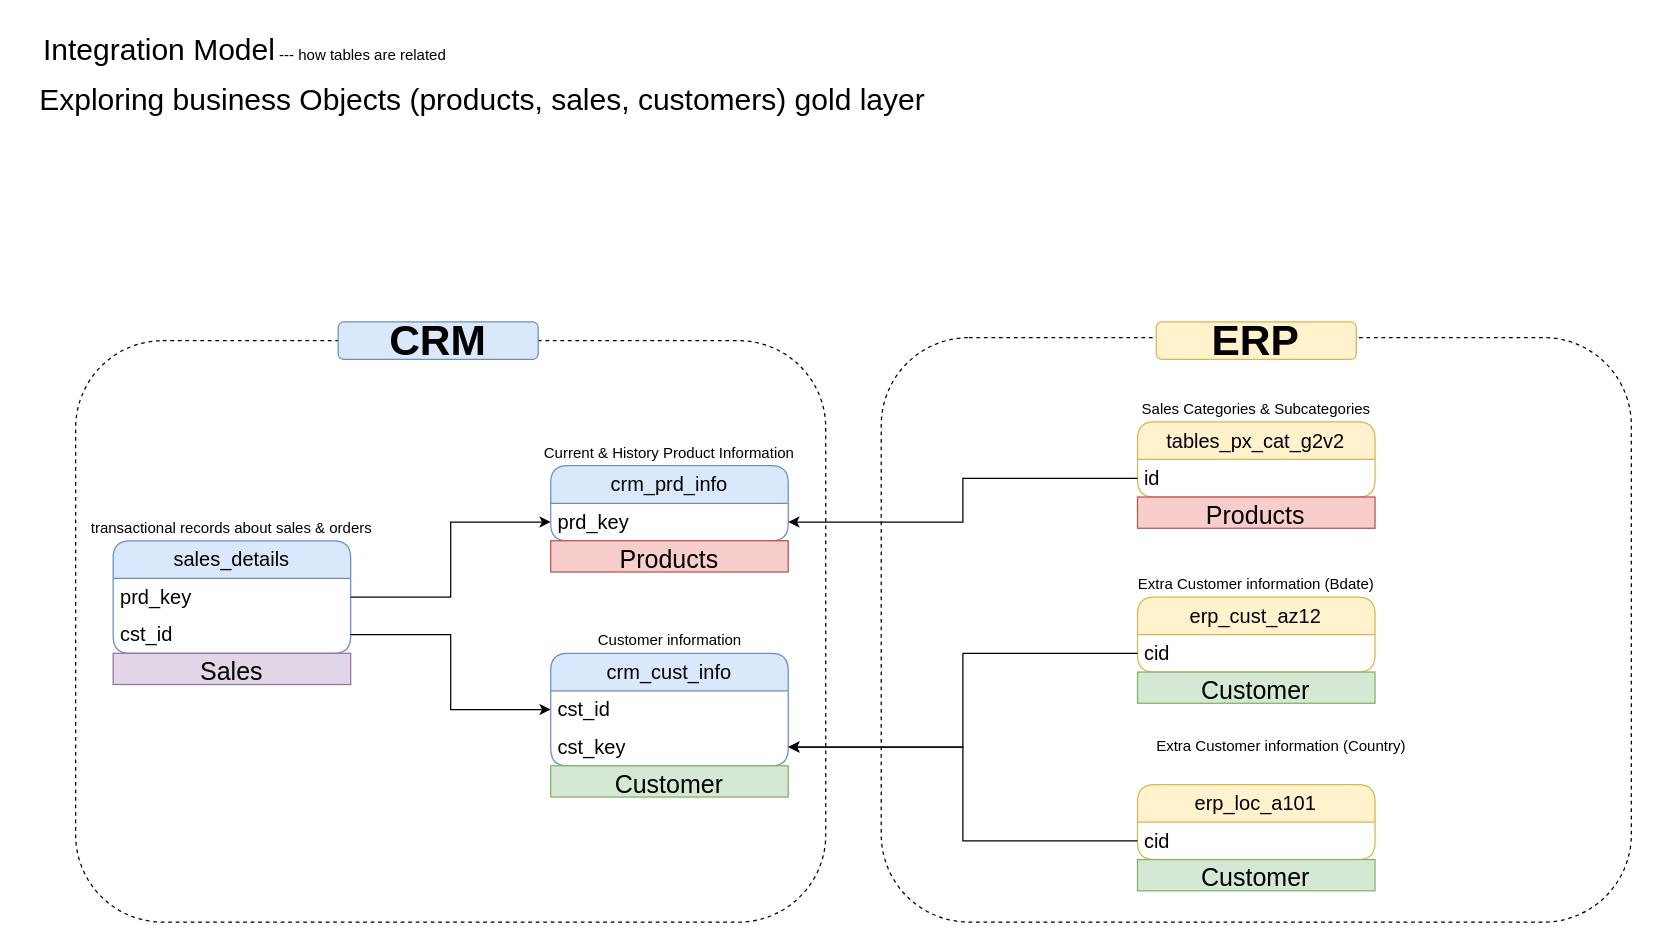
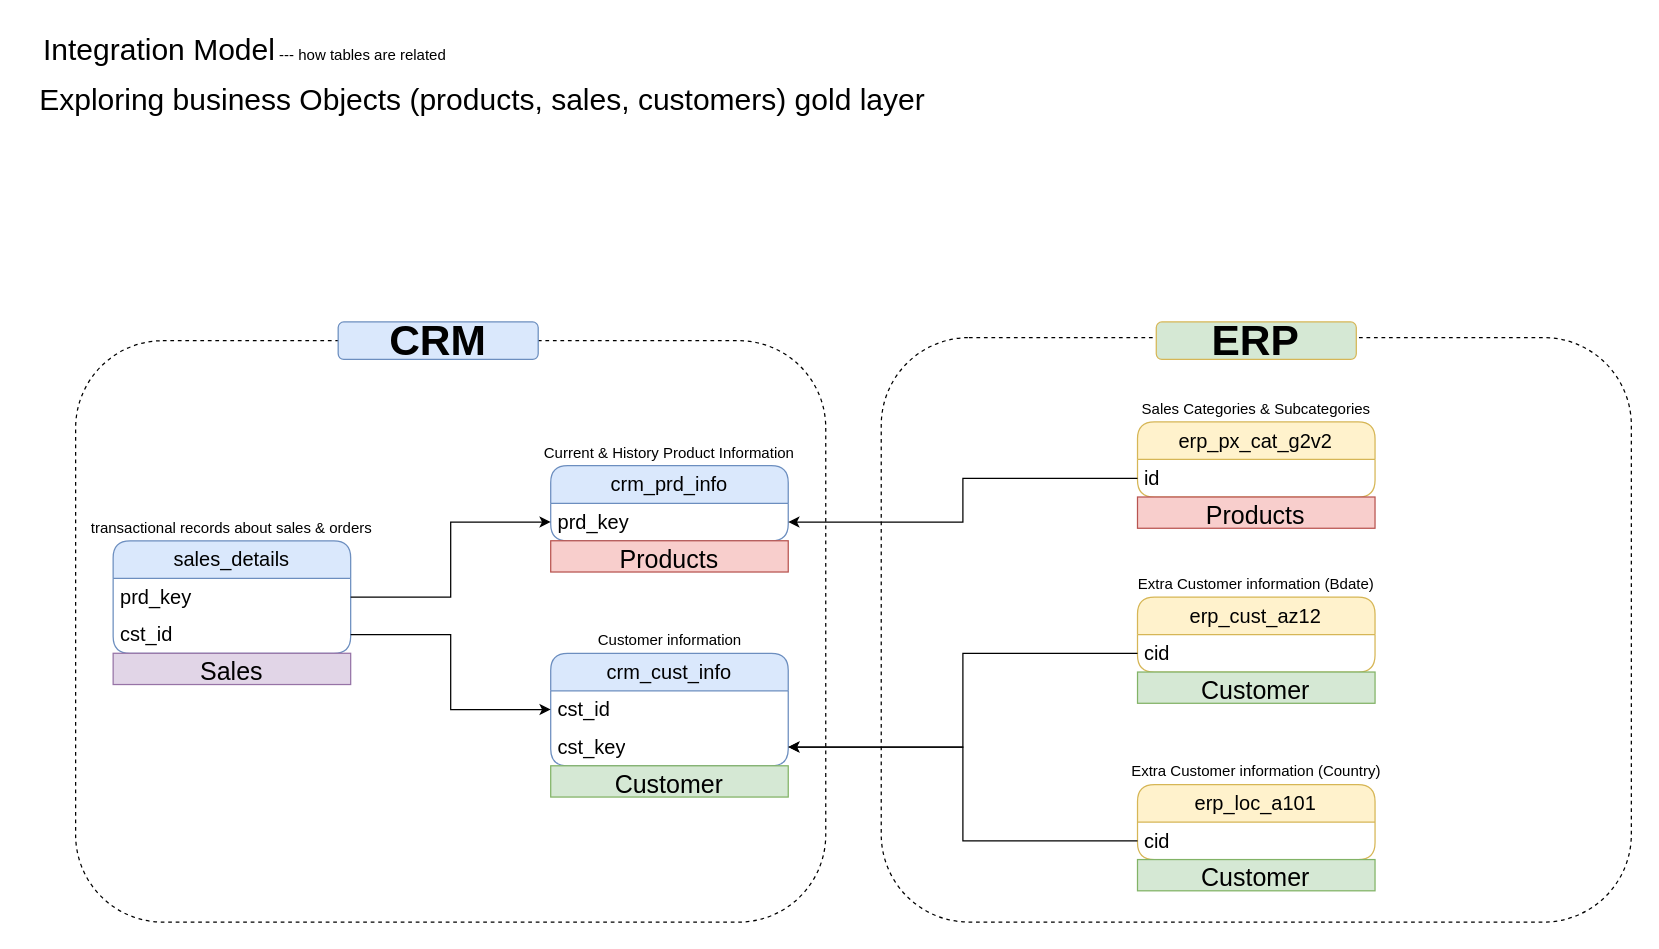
- <mxCell id="31" value="&lt;font style=&quot;font-size: 34px;&quot;&gt;ERP&lt;/font&gt;" style="rounded=1;whiteSpace=wrap;html=1;fillColor=#fff2cc;strokeColor=#d6b656;fontStyle=1" parent="1" vertex="1"><mxGeometry x="924.38" y="257" width="160" height="30" as="geometry" /></mxCell>
+ <mxCell id="31" value="&lt;font style=&quot;font-size: 34px;&quot;&gt;ERP&lt;/font&gt;" style="rounded=1;whiteSpace=wrap;html=1;fillColor=#d5e8d4;strokeColor=#d6b656;fontStyle=1;" parent="1" vertex="1"><mxGeometry x="924.38" y="257" width="160" height="30" as="geometry" /></mxCell>
- <mxCell id="24" value="tables_px_cat_g2v2" style="swimlane;fontStyle=0;childLayout=stackLayout;horizontal=1;startSize=30;horizontalStack=0;resizeParent=1;resizeParentMax=0;resizeLast=0;collapsible=1;marginBottom=0;whiteSpace=wrap;html=1;rounded=1;fillColor=#fff2cc;strokeColor=#d6b656;fontSize=16;" parent="1" vertex="1"><mxGeometry x="909.37" y="337" width="190" height="60" as="geometry" /></mxCell>
+ <mxCell id="24" value="erp_px_cat_g2v2" style="swimlane;fontStyle=0;childLayout=stackLayout;horizontal=1;startSize=30;horizontalStack=0;resizeParent=1;resizeParentMax=0;resizeLast=0;collapsible=1;marginBottom=0;whiteSpace=wrap;html=1;rounded=1;fillColor=#fff2cc;strokeColor=#d6b656;fontSize=16;" parent="1" vertex="1"><mxGeometry x="909.37" y="337" width="190" height="60" as="geometry" /></mxCell>
- <mxCell id="22" value="Extra Customer information (Country)" style="text;html=1;align=center;verticalAlign=middle;whiteSpace=wrap;rounded=0;fontSize=12;" parent="1" vertex="1"><mxGeometry x="918.75" y="587" width="211.25" height="20" as="geometry" /></mxCell>
+ <mxCell id="22" value="Extra Customer information (Country)" style="text;html=1;align=center;verticalAlign=middle;whiteSpace=wrap;rounded=0;fontSize=12;" parent="1" vertex="1"><mxGeometry x="898.75" y="607" width="211.25" height="20" as="geometry" /></mxCell>
